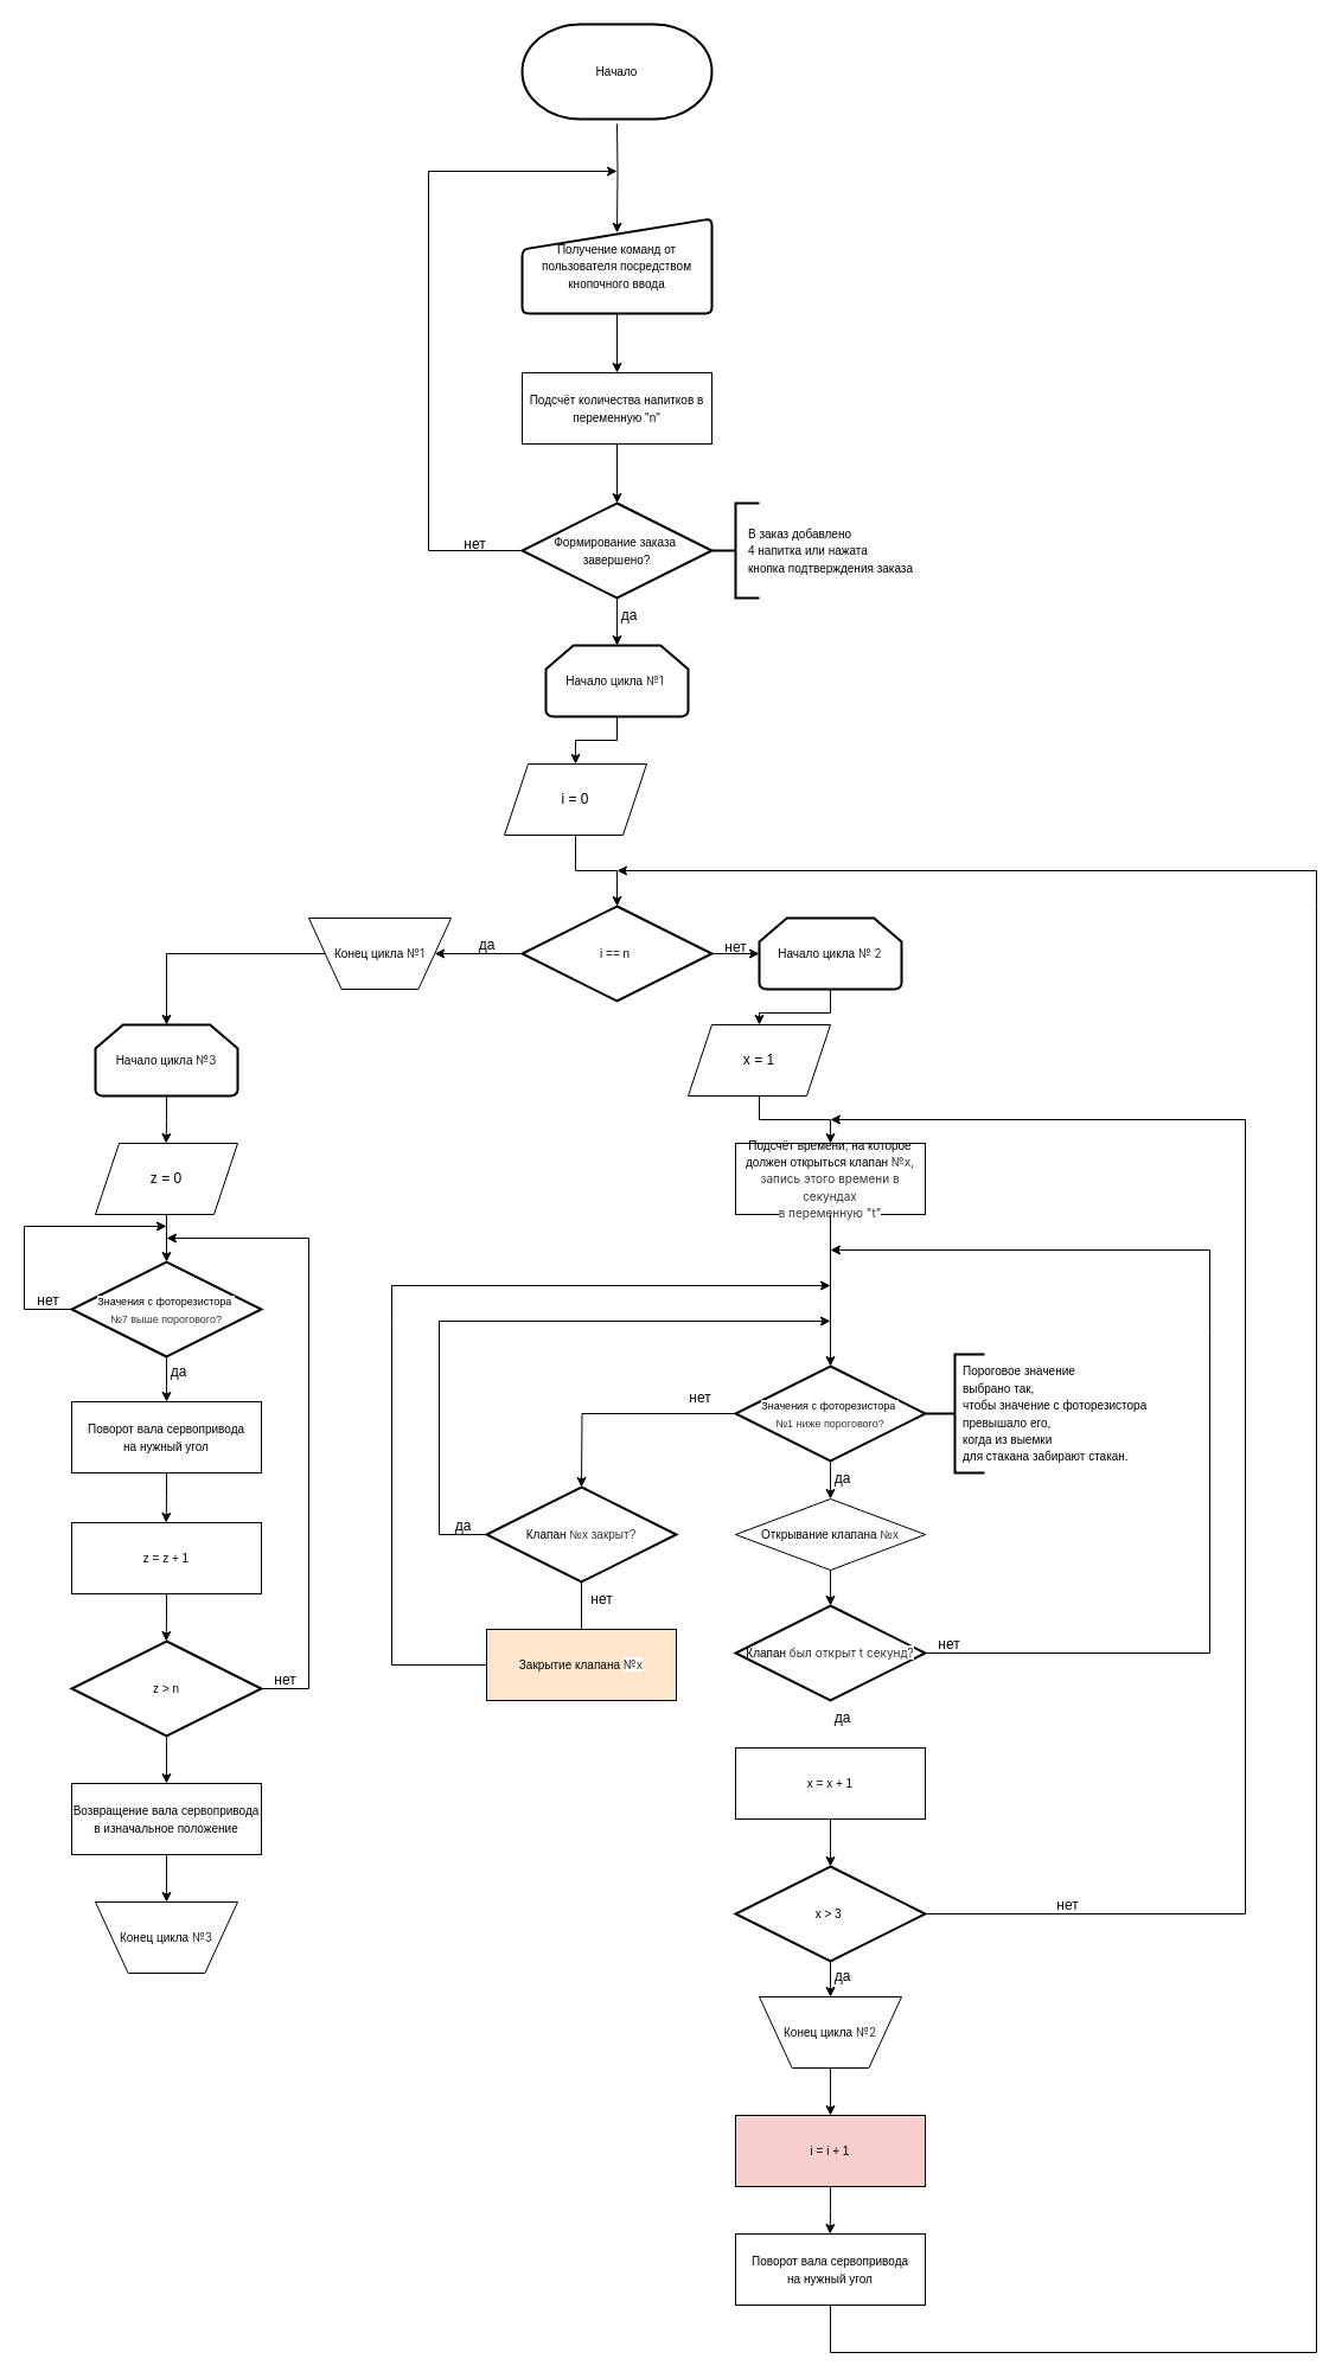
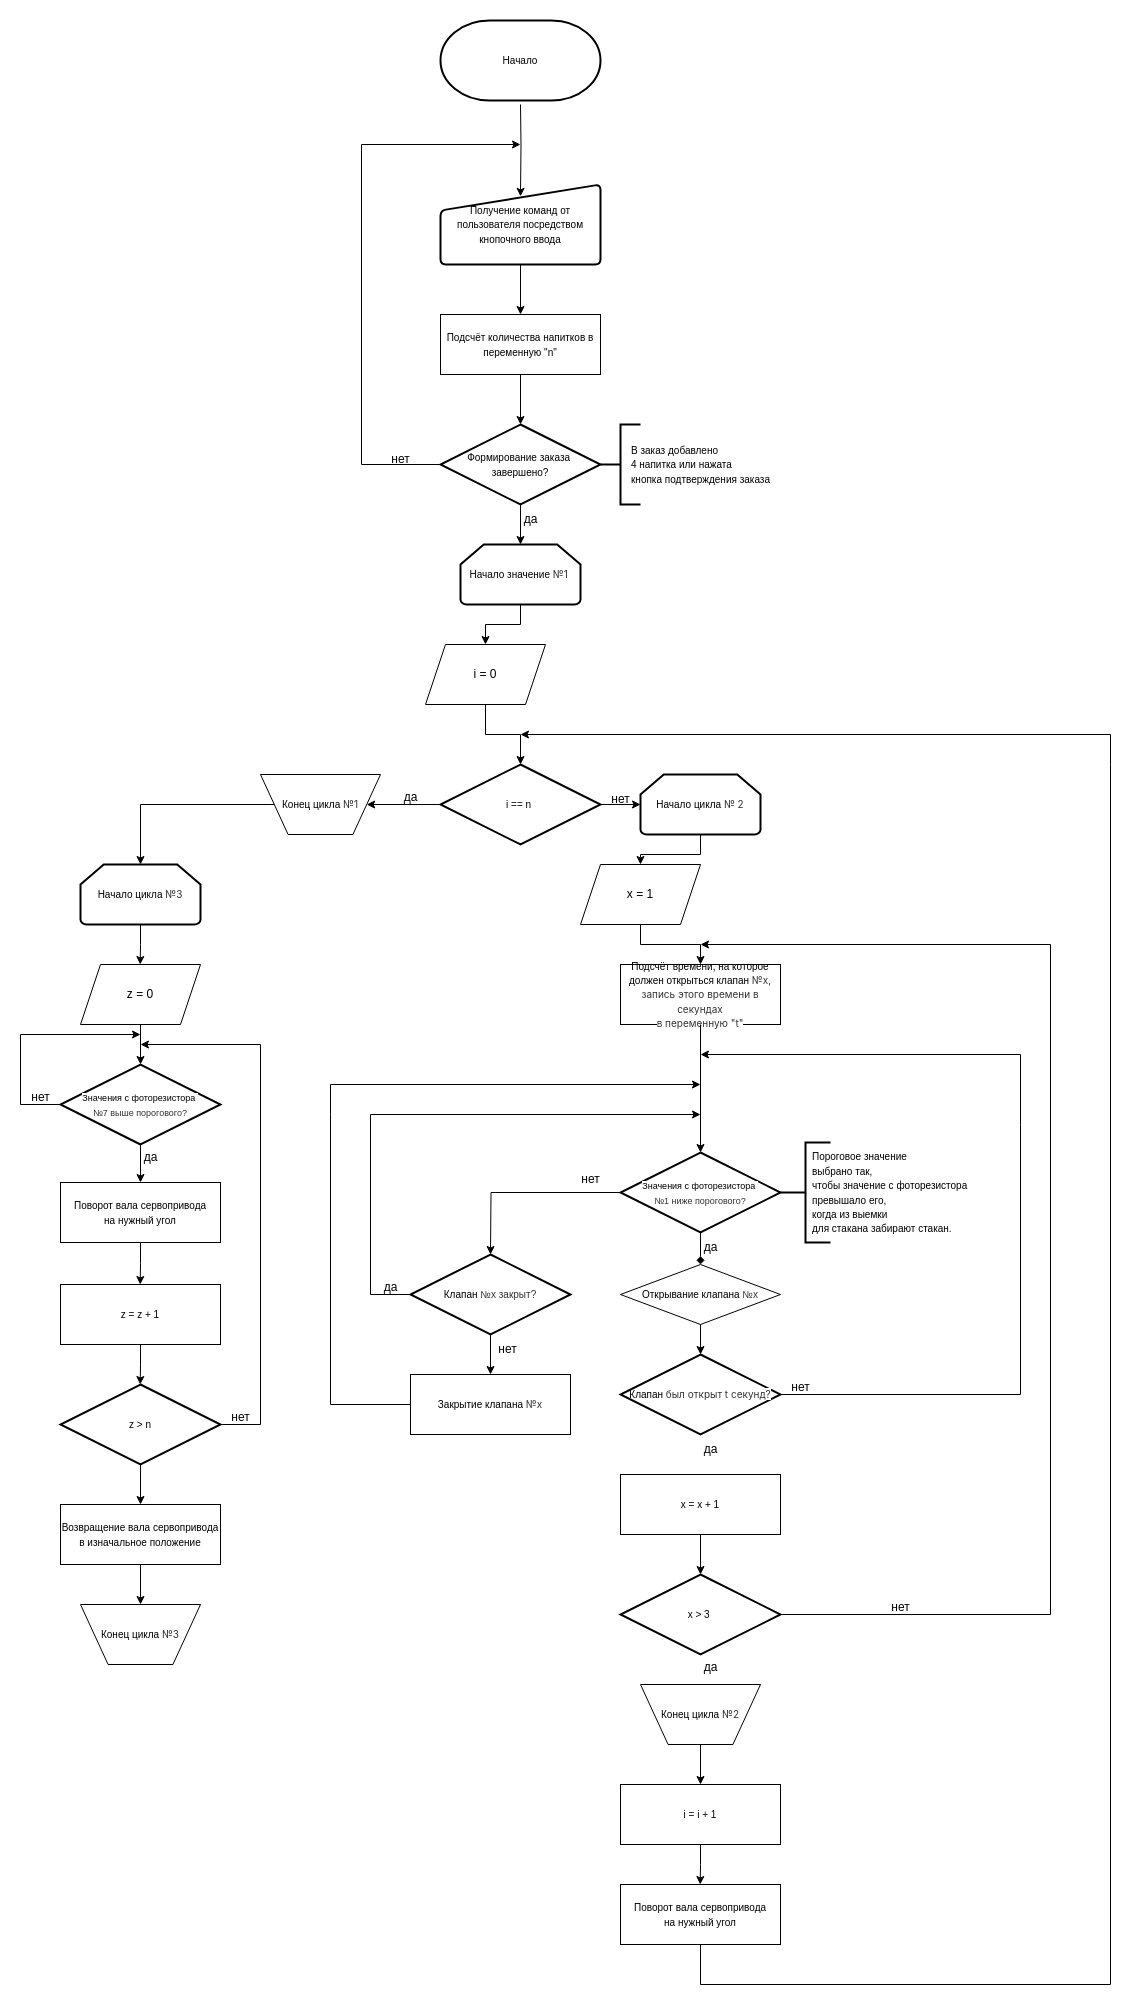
- <mxCell id="19" value="&lt;font style=&quot;font-size: 10px;&quot;&gt;Начало цикла&amp;nbsp;&lt;span style=&quot;color: rgb(51, 51, 51); font-family: -apple-system, BlinkMacSystemFont, Arial, Helvetica, sans-serif; text-align: start; background-color: rgb(255, 255, 255);&quot;&gt;№1&lt;/span&gt;&amp;nbsp;&lt;/font&gt;" style="strokeWidth=2;html=1;shape=mxgraph.flowchart.loop_limit;whiteSpace=wrap;" parent="1" vertex="1"><mxGeometry x="460" y="544" width="120" height="60" as="geometry" /></mxCell>
+ <mxCell id="19" value="&lt;font style=&quot;font-size: 10px;&quot;&gt;Начало значение&amp;nbsp;&lt;span style=&quot;color: rgb(51, 51, 51); font-family: -apple-system, BlinkMacSystemFont, Arial, Helvetica, sans-serif; text-align: start; background-color: rgb(255, 255, 255);&quot;&gt;№1&lt;/span&gt;&amp;nbsp;&lt;/font&gt;" style="strokeWidth=2;html=1;shape=mxgraph.flowchart.loop_limit;whiteSpace=wrap;" parent="1" vertex="1"><mxGeometry x="460" y="544" width="120" height="60" as="geometry" /></mxCell>
- <mxCell id="26" style="edgeStyle=orthogonalEdgeStyle;rounded=0;orthogonalLoop=1;jettySize=auto;html=1;exitX=0.5;exitY=1;exitDx=0;exitDy=0;exitPerimeter=0;entryX=0.5;entryY=0;entryDx=0;entryDy=0;" parent="1" source="27" target="31" edge="1"><mxGeometry relative="1" as="geometry" /></mxCell>
+ <mxCell id="26" style="edgeStyle=orthogonalEdgeStyle;rounded=0;orthogonalLoop=1;jettySize=auto;html=1;exitX=0.5;exitY=1;exitDx=0;exitDy=0;exitPerimeter=0;entryX=0.5;entryY=0;entryDx=0;entryDy=0;endArrow=diamond;" parent="1" source="27" target="31" edge="1"><mxGeometry relative="1" as="geometry" /></mxCell>
- <mxCell id="33" style="edgeStyle=orthogonalEdgeStyle;rounded=0;orthogonalLoop=1;jettySize=auto;html=1;exitX=0.5;exitY=1;exitDx=0;exitDy=0;exitPerimeter=0;entryX=0.5;entryY=0;entryDx=0;entryDy=0;endArrow=none;" parent="1" source="34" target="32" edge="1"><mxGeometry relative="1" as="geometry" /></mxCell>
+ <mxCell id="33" style="edgeStyle=orthogonalEdgeStyle;rounded=0;orthogonalLoop=1;jettySize=auto;html=1;exitX=0.5;exitY=1;exitDx=0;exitDy=0;exitPerimeter=0;entryX=0.5;entryY=0;entryDx=0;entryDy=0;" parent="1" source="34" target="32" edge="1"><mxGeometry relative="1" as="geometry" /></mxCell>
- <mxCell id="32" value="&lt;span style=&quot;font-size: 10px;&quot;&gt;Закрытие клапана&amp;nbsp;&lt;/span&gt;&lt;span style=&quot;color: rgb(51, 51, 51); font-family: -apple-system, BlinkMacSystemFont, Arial, Helvetica, sans-serif; font-size: 10px; text-align: start; background-color: rgb(255, 255, 255);&quot;&gt;№x&lt;/span&gt;" style="rounded=0;whiteSpace=wrap;html=1;fillColor=#ffe6cc;" parent="1" vertex="1"><mxGeometry x="410" y="1374" width="160" height="60" as="geometry" /></mxCell>
+ <mxCell id="32" value="&lt;span style=&quot;font-size: 10px;&quot;&gt;Закрытие клапана&amp;nbsp;&lt;/span&gt;&lt;span style=&quot;color: rgb(51, 51, 51); font-family: -apple-system, BlinkMacSystemFont, Arial, Helvetica, sans-serif; font-size: 10px; text-align: start; background-color: rgb(255, 255, 255);&quot;&gt;№x&lt;/span&gt;" style="rounded=0;whiteSpace=wrap;html=1;" parent="1" vertex="1"><mxGeometry x="410" y="1374" width="160" height="60" as="geometry" /></mxCell>
- <mxCell id="46" style="edgeStyle=orthogonalEdgeStyle;rounded=0;orthogonalLoop=1;jettySize=auto;html=1;exitX=0.5;exitY=1;exitDx=0;exitDy=0;exitPerimeter=0;entryX=0.5;entryY=0;entryDx=0;entryDy=0;" parent="1" source="47" target="59" edge="1"><mxGeometry relative="1" as="geometry" /></mxCell>
- <mxCell id="62" value="&lt;font style=&quot;font-size: 10px;&quot;&gt;i = i + 1&lt;/font&gt;" style="rounded=0;whiteSpace=wrap;html=1;fillColor=#f8cecc;" parent="1" vertex="1"><mxGeometry x="620" y="1784" width="160" height="60" as="geometry" /></mxCell>
+ <mxCell id="62" value="&lt;font style=&quot;font-size: 10px;&quot;&gt;i = i + 1&lt;/font&gt;" style="rounded=0;whiteSpace=wrap;html=1;" parent="1" vertex="1"><mxGeometry x="620" y="1784" width="160" height="60" as="geometry" /></mxCell>
